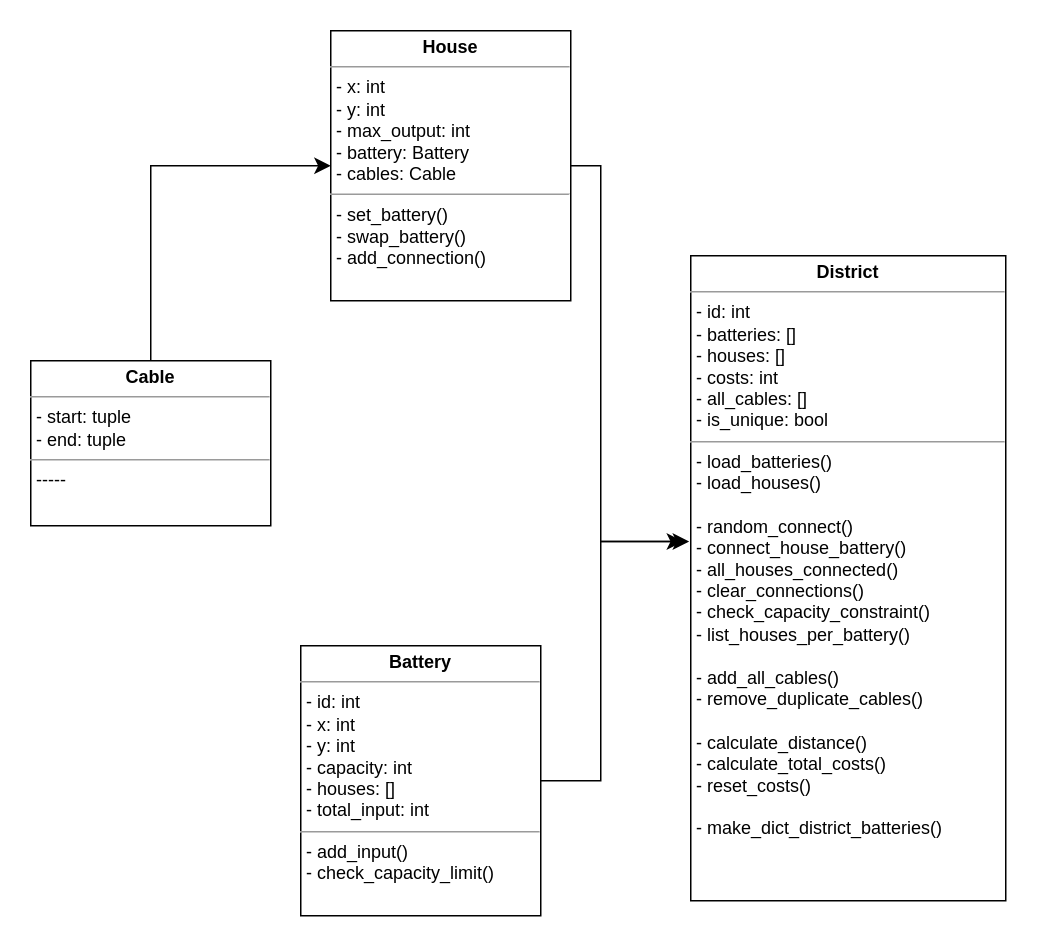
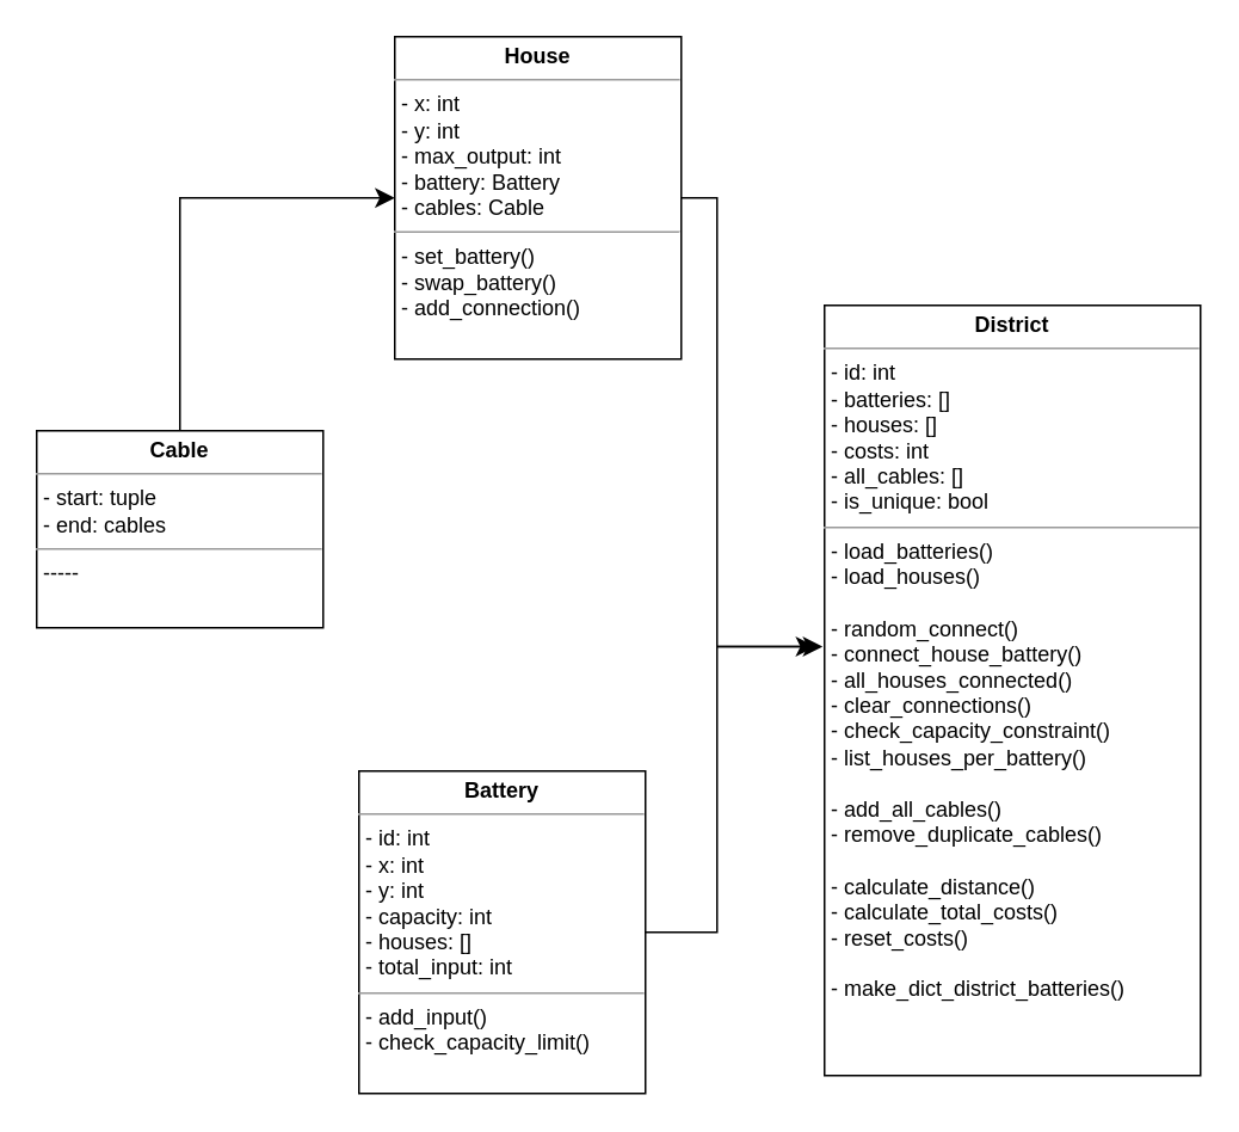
- <mxCell id="4" value="&lt;p style=&quot;margin:0px;margin-top:4px;text-align:center;&quot;&gt;&lt;b&gt;Cable&lt;/b&gt;&lt;/p&gt;&lt;hr size=&quot;1&quot;&gt;&lt;p style=&quot;margin:0px;margin-left:4px;&quot;&gt;- start: tuple&lt;/p&gt;&lt;p style=&quot;margin:0px;margin-left:4px;&quot;&gt;- end: tuple&lt;/p&gt;&lt;hr size=&quot;1&quot;&gt;&lt;p style=&quot;margin:0px;margin-left:4px;&quot;&gt;-----&lt;/p&gt;" style="verticalAlign=top;align=left;overflow=fill;fontSize=12;fontFamily=Helvetica;html=1;" parent="1" vertex="1"><mxGeometry x="20" y="240" width="160" height="110" as="geometry" /></mxCell>
+ <mxCell id="4" value="&lt;p style=&quot;margin:0px;margin-top:4px;text-align:center;&quot;&gt;&lt;b&gt;Cable&lt;/b&gt;&lt;/p&gt;&lt;hr size=&quot;1&quot;&gt;&lt;p style=&quot;margin:0px;margin-left:4px;&quot;&gt;- start: tuple&lt;/p&gt;&lt;p style=&quot;margin:0px;margin-left:4px;&quot;&gt;- end: cables&lt;/p&gt;&lt;hr size=&quot;1&quot;&gt;&lt;p style=&quot;margin:0px;margin-left:4px;&quot;&gt;-----&lt;/p&gt;" style="verticalAlign=top;align=left;overflow=fill;fontSize=12;fontFamily=Helvetica;html=1;" parent="1" vertex="1"><mxGeometry x="20" y="240" width="160" height="110" as="geometry" /></mxCell>
